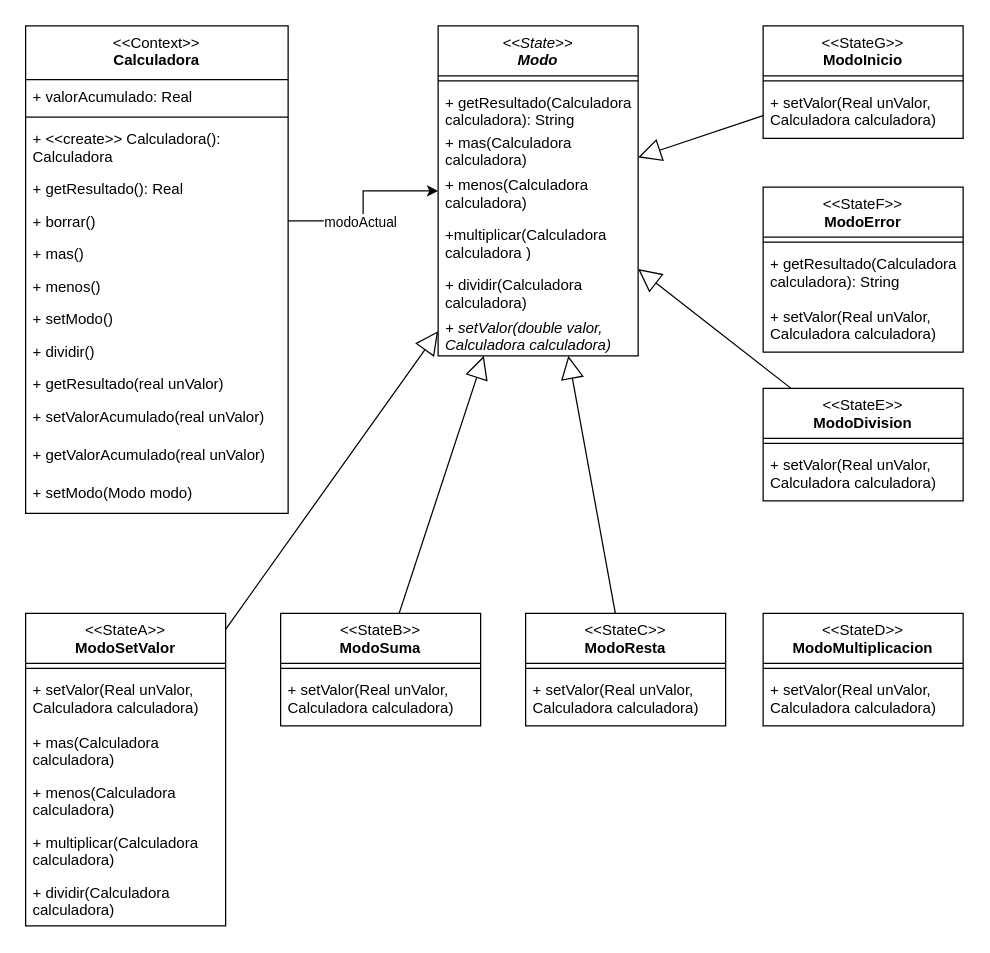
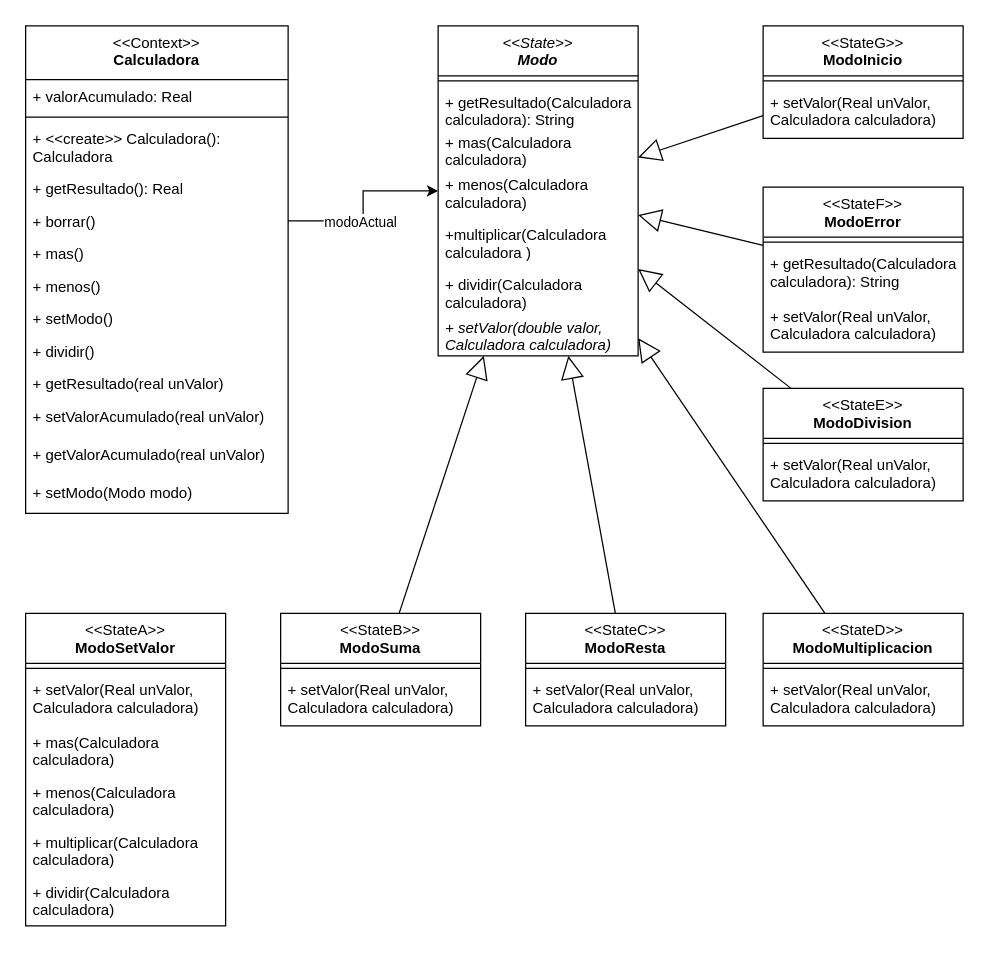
+ <mxCell id="43" value="" style="endArrow=block;endSize=16;endFill=0;html=1;rounded=0;" parent="1" source="29" target="33" edge="1"><mxGeometry width="160" relative="1" as="geometry"><mxPoint x="510" y="390" as="sourcePoint" /><mxPoint x="670" y="390" as="targetPoint" /></mxGeometry></mxCell>
+ <mxCell id="44" value="" style="endArrow=block;endSize=16;endFill=0;html=1;rounded=0;" parent="1" source="49" target="33" edge="1"><mxGeometry width="160" relative="1" as="geometry"><mxPoint x="800" y="572" as="sourcePoint" /><mxPoint x="580" y="335" as="targetPoint" /></mxGeometry></mxCell>
- <mxCell id="48" value="" style="endArrow=block;endSize=16;endFill=0;html=1;rounded=0;" parent="1" source="22" target="33" edge="1"><mxGeometry width="160" relative="1" as="geometry"><mxPoint x="190" y="562" as="sourcePoint" /><mxPoint x="410" y="325" as="targetPoint" /></mxGeometry></mxCell>
